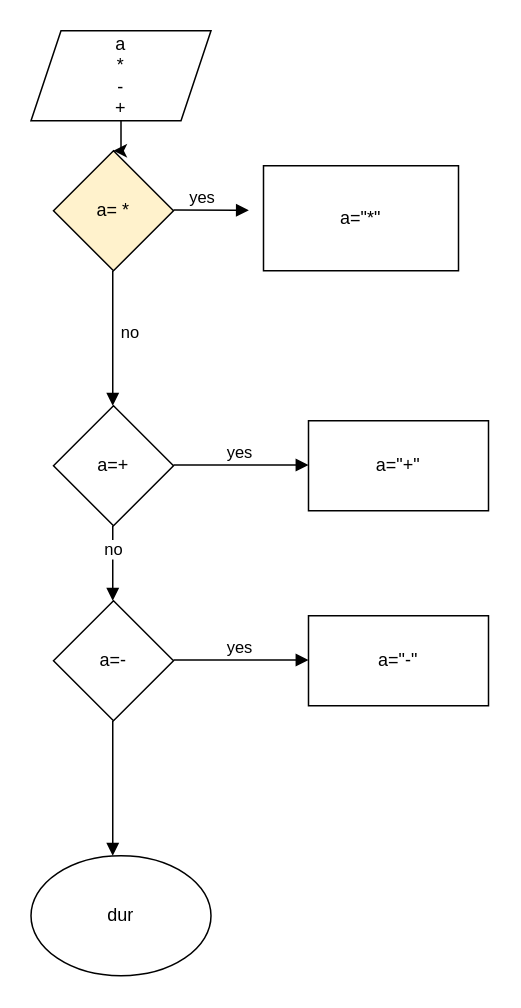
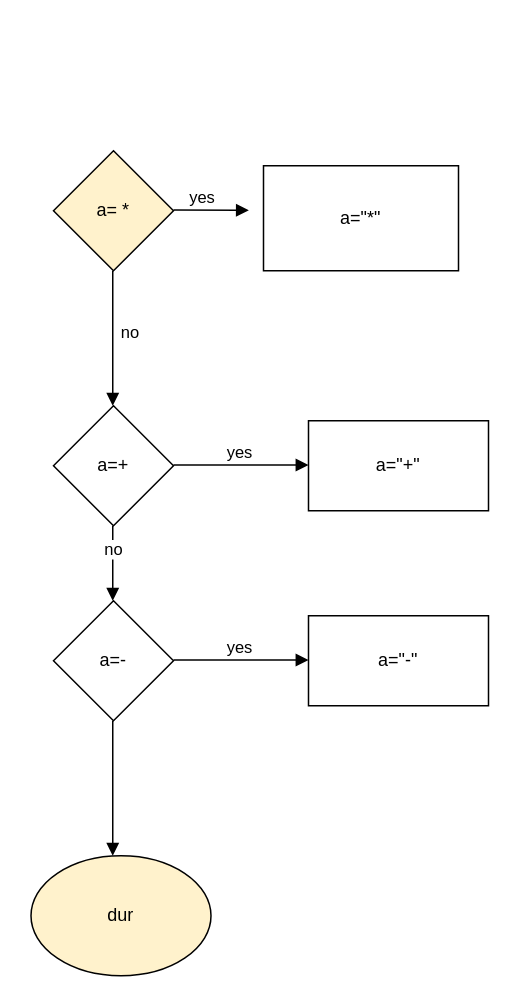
- <mxCell id="4" value="a&lt;br&gt;*&lt;br&gt;-&lt;br&gt;+" style="shape=parallelogram;perimeter=parallelogramPerimeter;whiteSpace=wrap;html=1;fixedSize=1;" parent="1" vertex="1"><mxGeometry x="20" y="20" width="120" height="60" as="geometry" /></mxCell>
- <mxCell id="3" value="" style="edgeStyle=orthogonalEdgeStyle;rounded=0;orthogonalLoop=1;jettySize=auto;html=1;" parent="1" source="4" target="2" edge="1"><mxGeometry relative="1" as="geometry" /></mxCell>
- <mxCell id="16" value="dur" style="ellipse;whiteSpace=wrap;html=1;" parent="1" vertex="1"><mxGeometry x="20" y="570" width="120" height="80" as="geometry" /></mxCell>
+ <mxCell id="16" value="dur" style="ellipse;whiteSpace=wrap;html=1;fillColor=#fff2cc;" parent="1" vertex="1"><mxGeometry x="20" y="570" width="120" height="80" as="geometry" /></mxCell>
